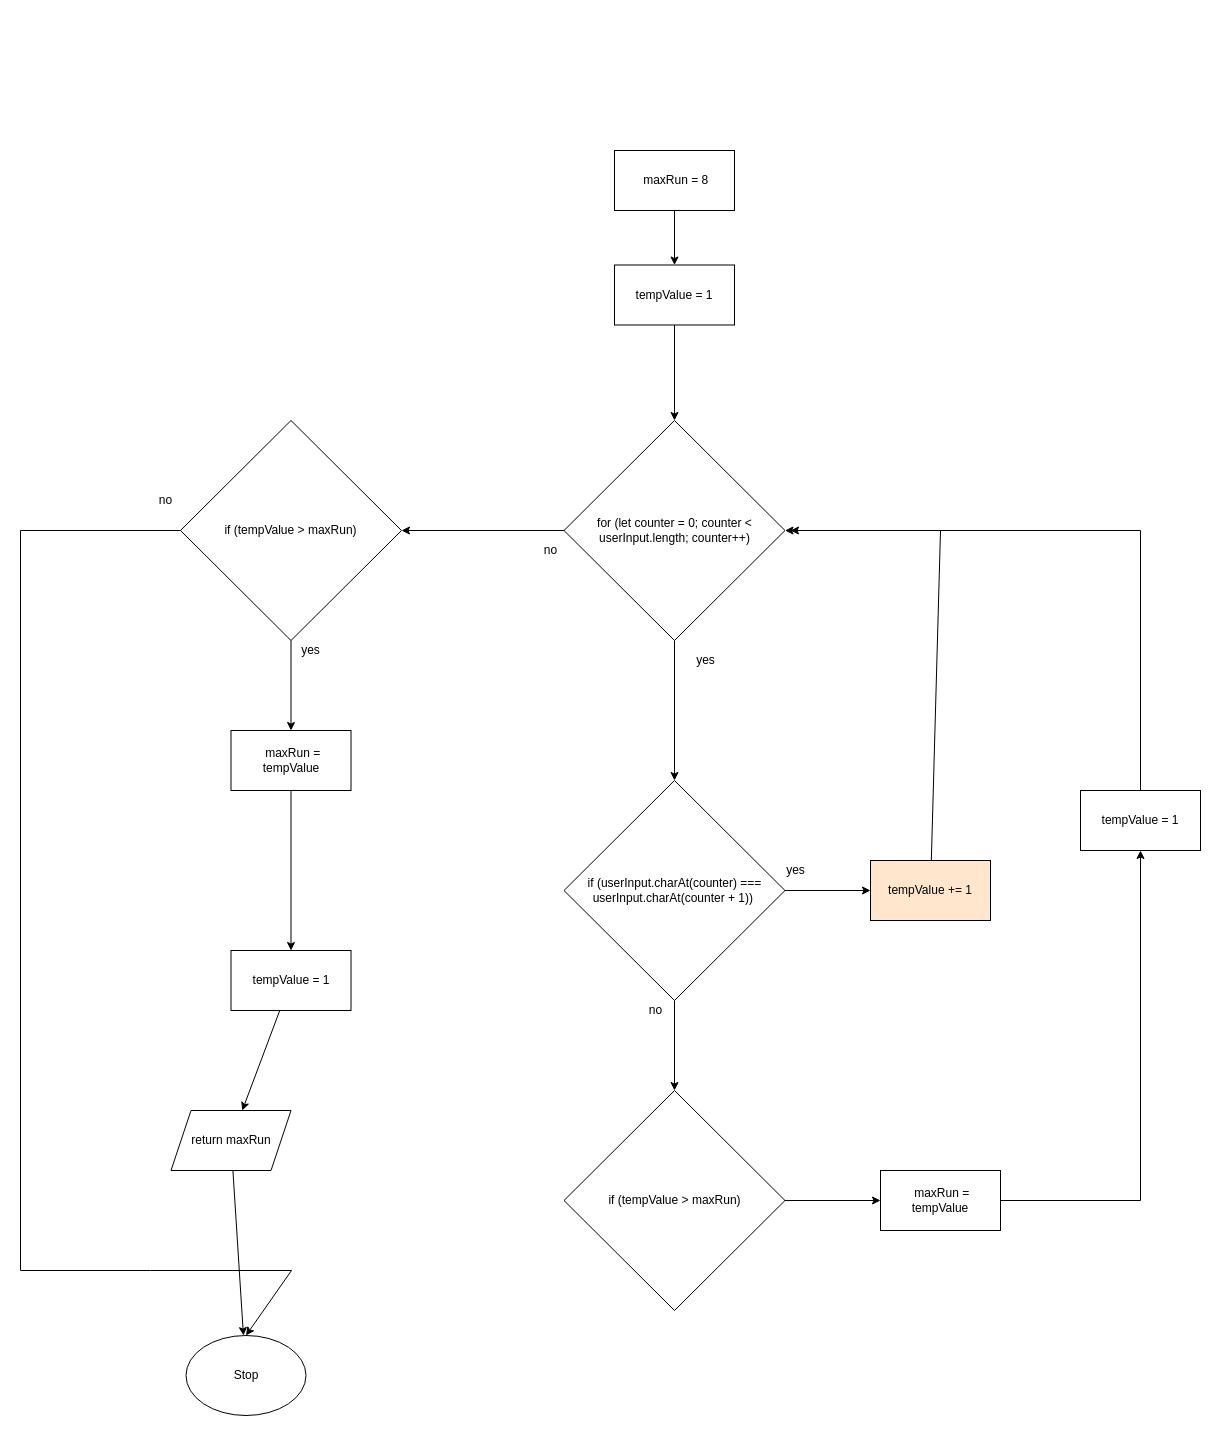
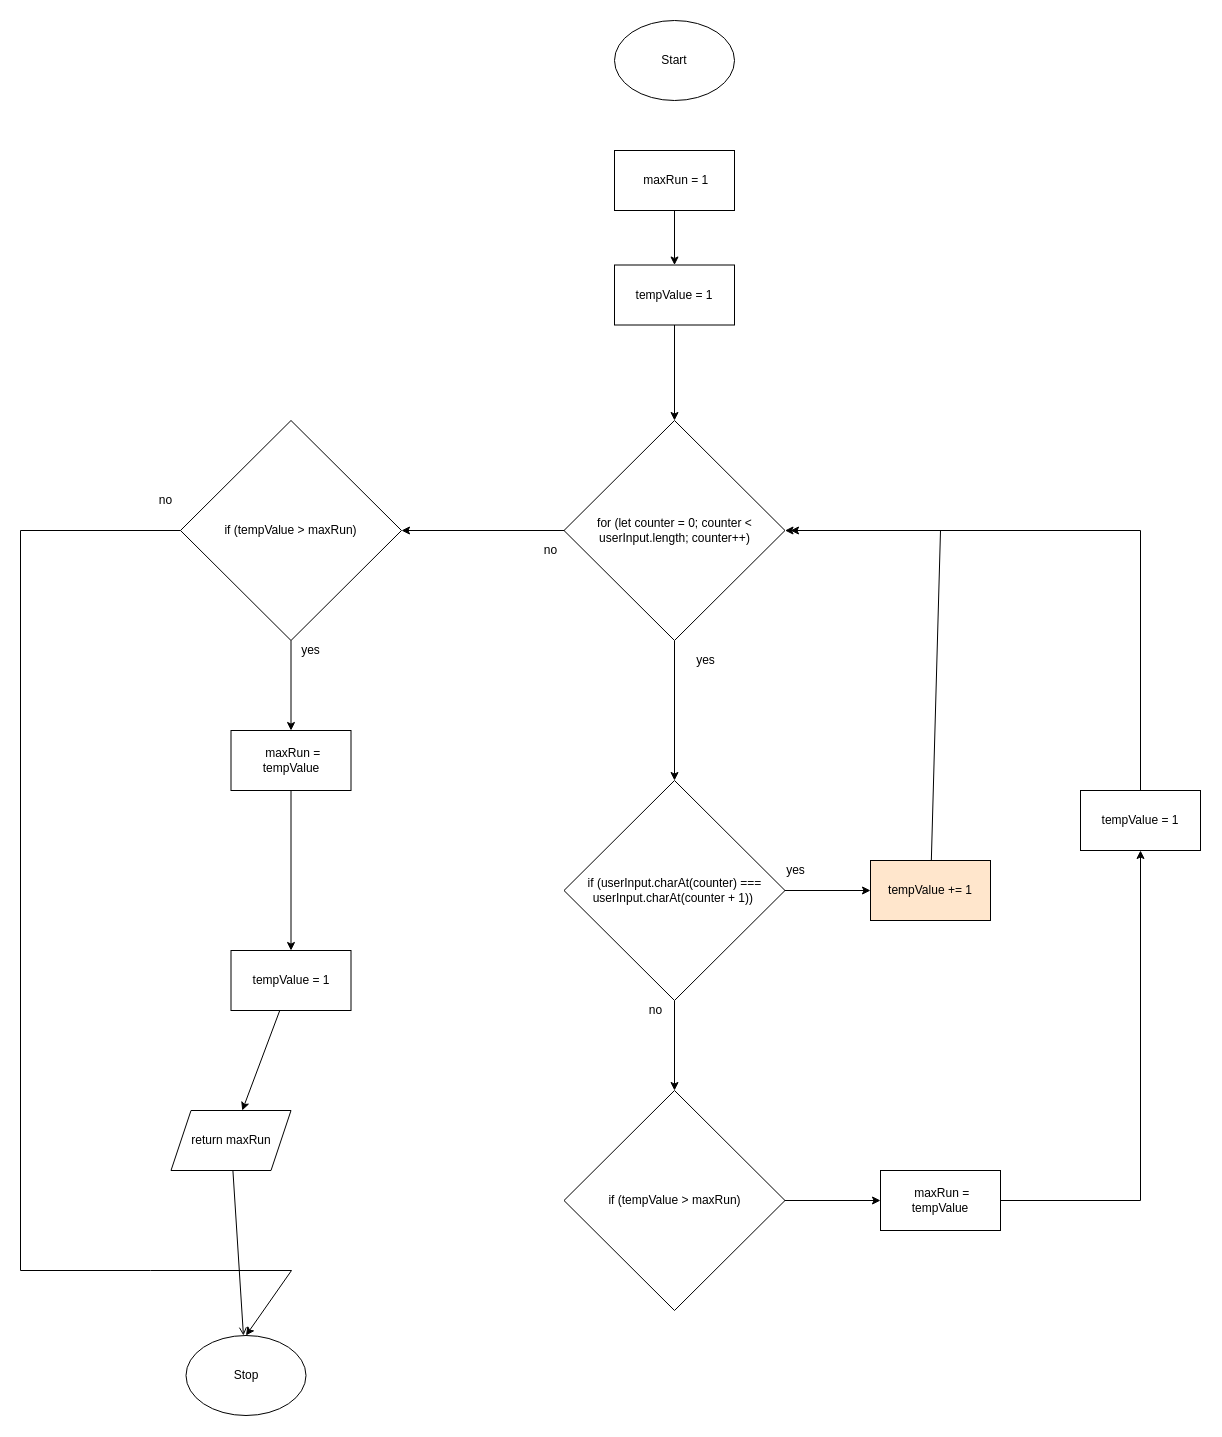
+ <mxCell id="2" value="Start" style="ellipse;whiteSpace=wrap;html=1;" vertex="1" parent="1"><mxGeometry x="614" y="20" width="120" height="80" as="geometry" /></mxCell>
- <mxCell id="6" value="&lt;div&gt;&amp;nbsp;maxRun = 8&lt;/div&gt;" style="rounded=0;whiteSpace=wrap;html=1;" vertex="1" parent="1"><mxGeometry x="614" y="150" width="120" height="60" as="geometry" /></mxCell>
+ <mxCell id="6" value="&lt;div&gt;&amp;nbsp;maxRun = 1&lt;/div&gt;" style="rounded=0;whiteSpace=wrap;html=1;" vertex="1" parent="1"><mxGeometry x="614" y="150" width="120" height="60" as="geometry" /></mxCell>
- <mxCell id="28" value="" style="edgeStyle=none;html=1;" edge="1" parent="1" source="29" target="30"><mxGeometry relative="1" as="geometry" /></mxCell>
+ <mxCell id="28" value="" style="edgeStyle=none;html=1;endArrow=open;" edge="1" parent="1" source="29" target="30"><mxGeometry relative="1" as="geometry" /></mxCell>
